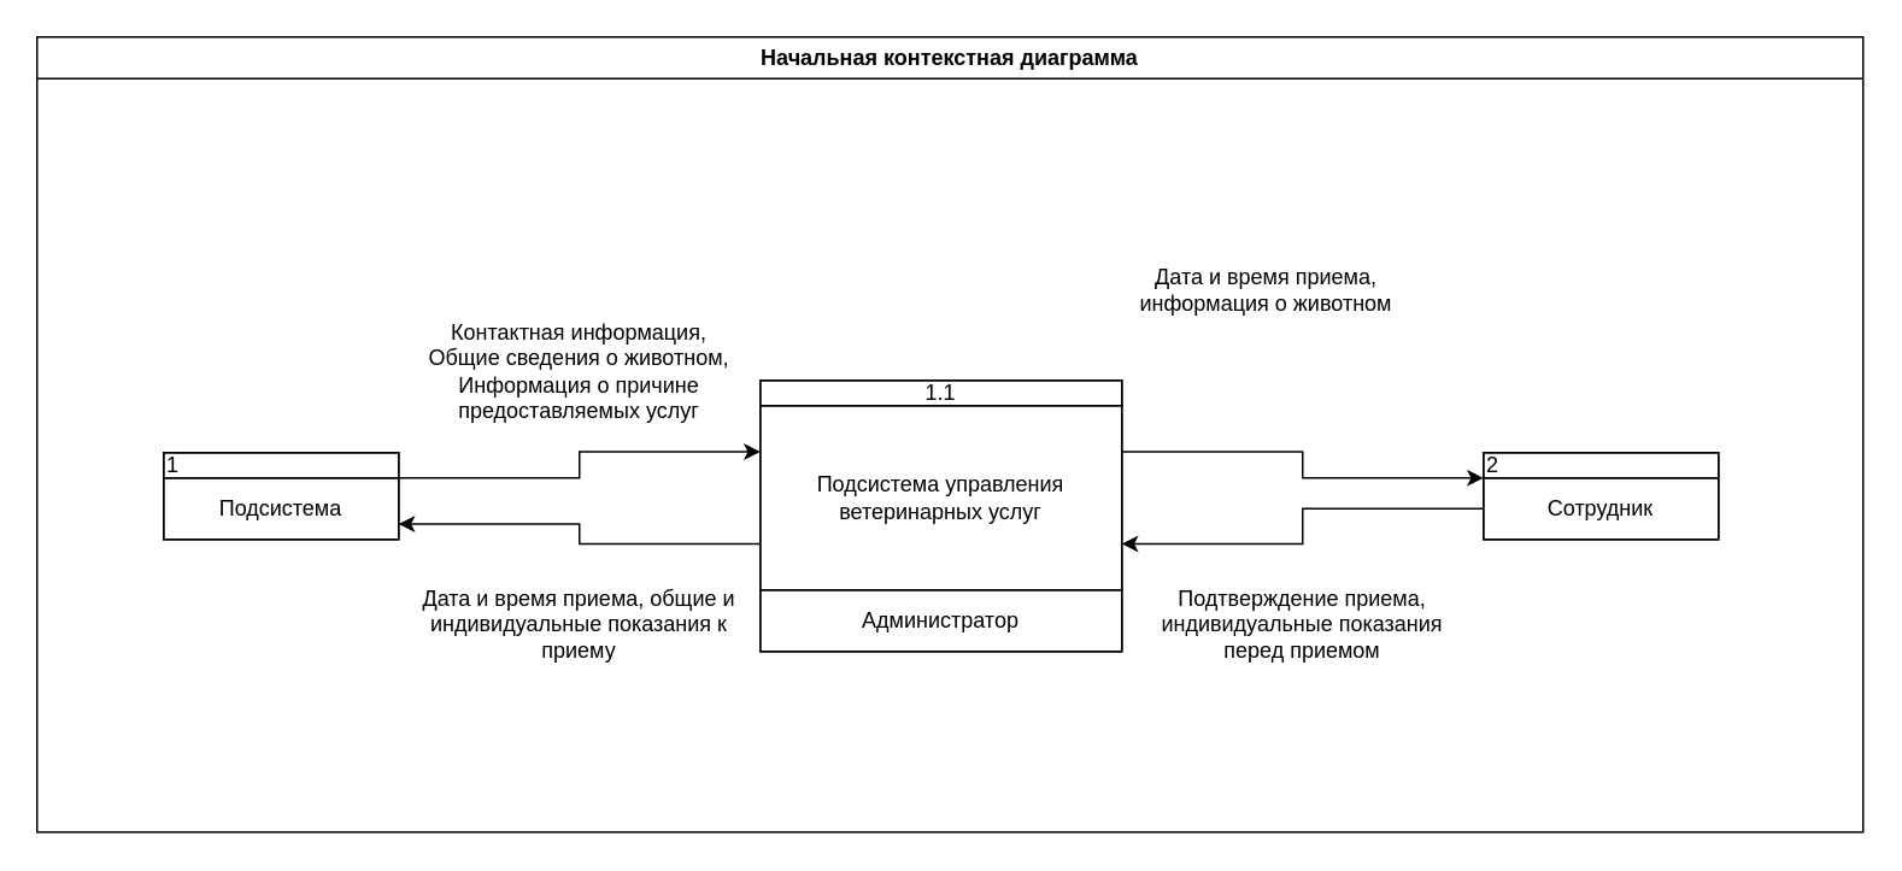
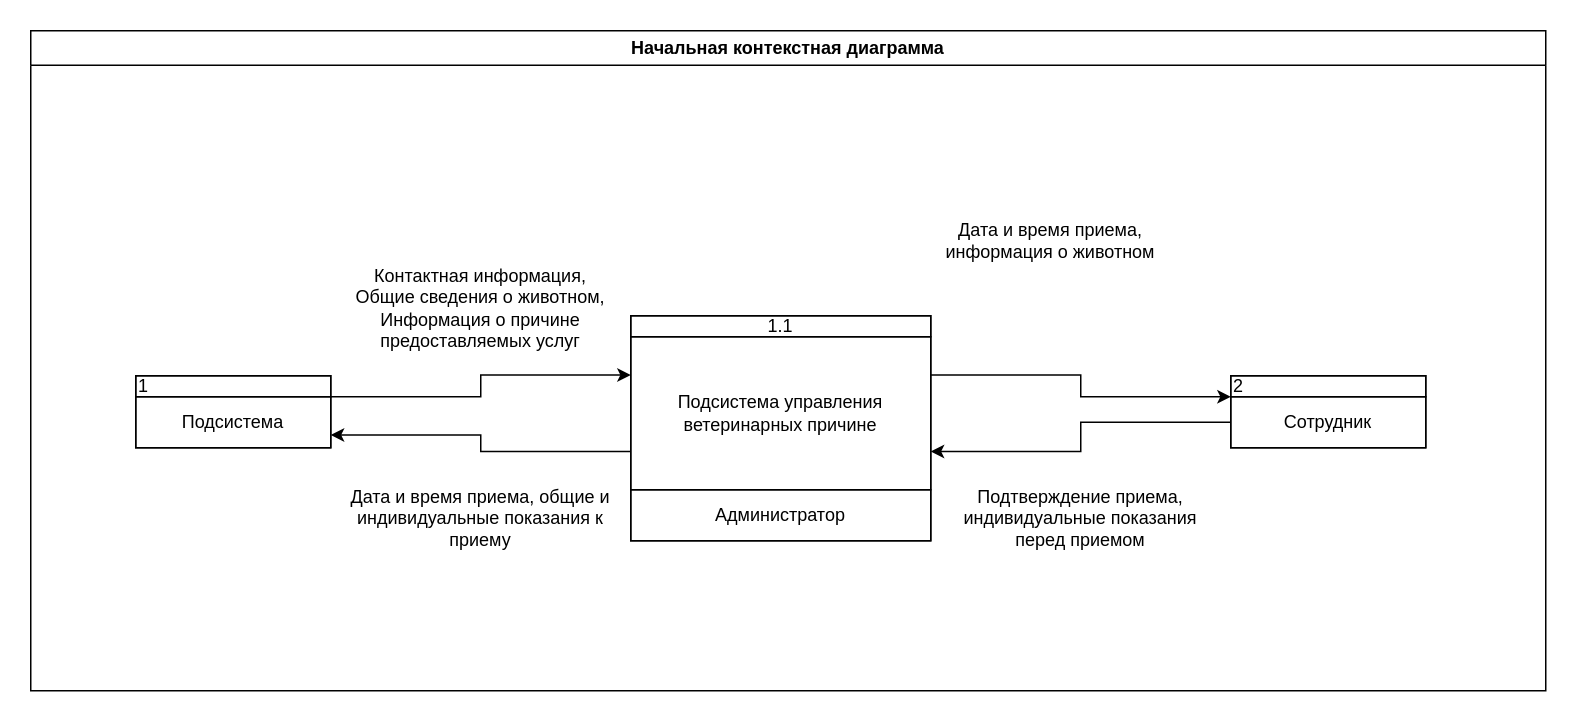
- <mxCell id="6" value="Подсистема управления ветеринарных услуг" style="connectable=0;recursiveResize=0;strokeColor=inherit;fillColor=none;align=center;whiteSpace=wrap;html=1;" vertex="1" parent="5"><mxGeometry width="200" height="102" as="geometry"><mxRectangle width="200" height="102" as="alternateBounds" /></mxGeometry></mxCell>
+ <mxCell id="6" value="Подсистема управления ветеринарных причине" style="connectable=0;recursiveResize=0;strokeColor=inherit;fillColor=none;align=center;whiteSpace=wrap;html=1;" vertex="1" parent="5"><mxGeometry width="200" height="102" as="geometry"><mxRectangle width="200" height="102" as="alternateBounds" /></mxGeometry></mxCell>
